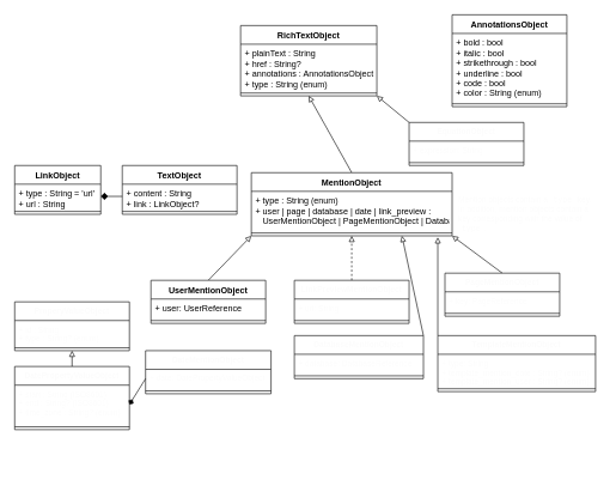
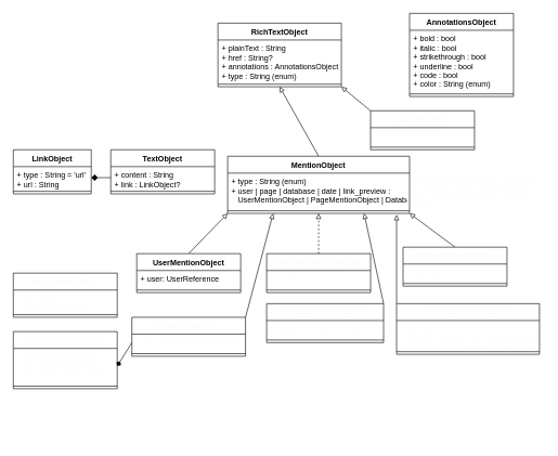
+ <mxCell id="32" style="edgeStyle=none;html=1;exitX=1;exitY=0;exitDx=0;exitDy=0;entryX=0.25;entryY=1;entryDx=0;entryDy=0;shadow=0;fontSize=11;fontColor=#FCFCFC;startArrow=none;startFill=0;endArrow=block;endFill=0;startSize=6;endSize=6;strokeWidth=1;" edge="1" parent="1" source="33" target="20"><mxGeometry relative="1" as="geometry" /></mxCell>
- <mxCell id="36" style="edgeStyle=none;html=1;exitX=0.5;exitY=0;exitDx=0;exitDy=0;entryX=0.5;entryY=1;entryDx=0;entryDy=0;shadow=0;fontSize=11;fontColor=#FCFCFC;startArrow=none;startFill=0;endArrow=block;endFill=0;startSize=6;endSize=6;strokeWidth=1;" edge="1" parent="1" source="37" target="40"><mxGeometry relative="1" as="geometry" /></mxCell>
